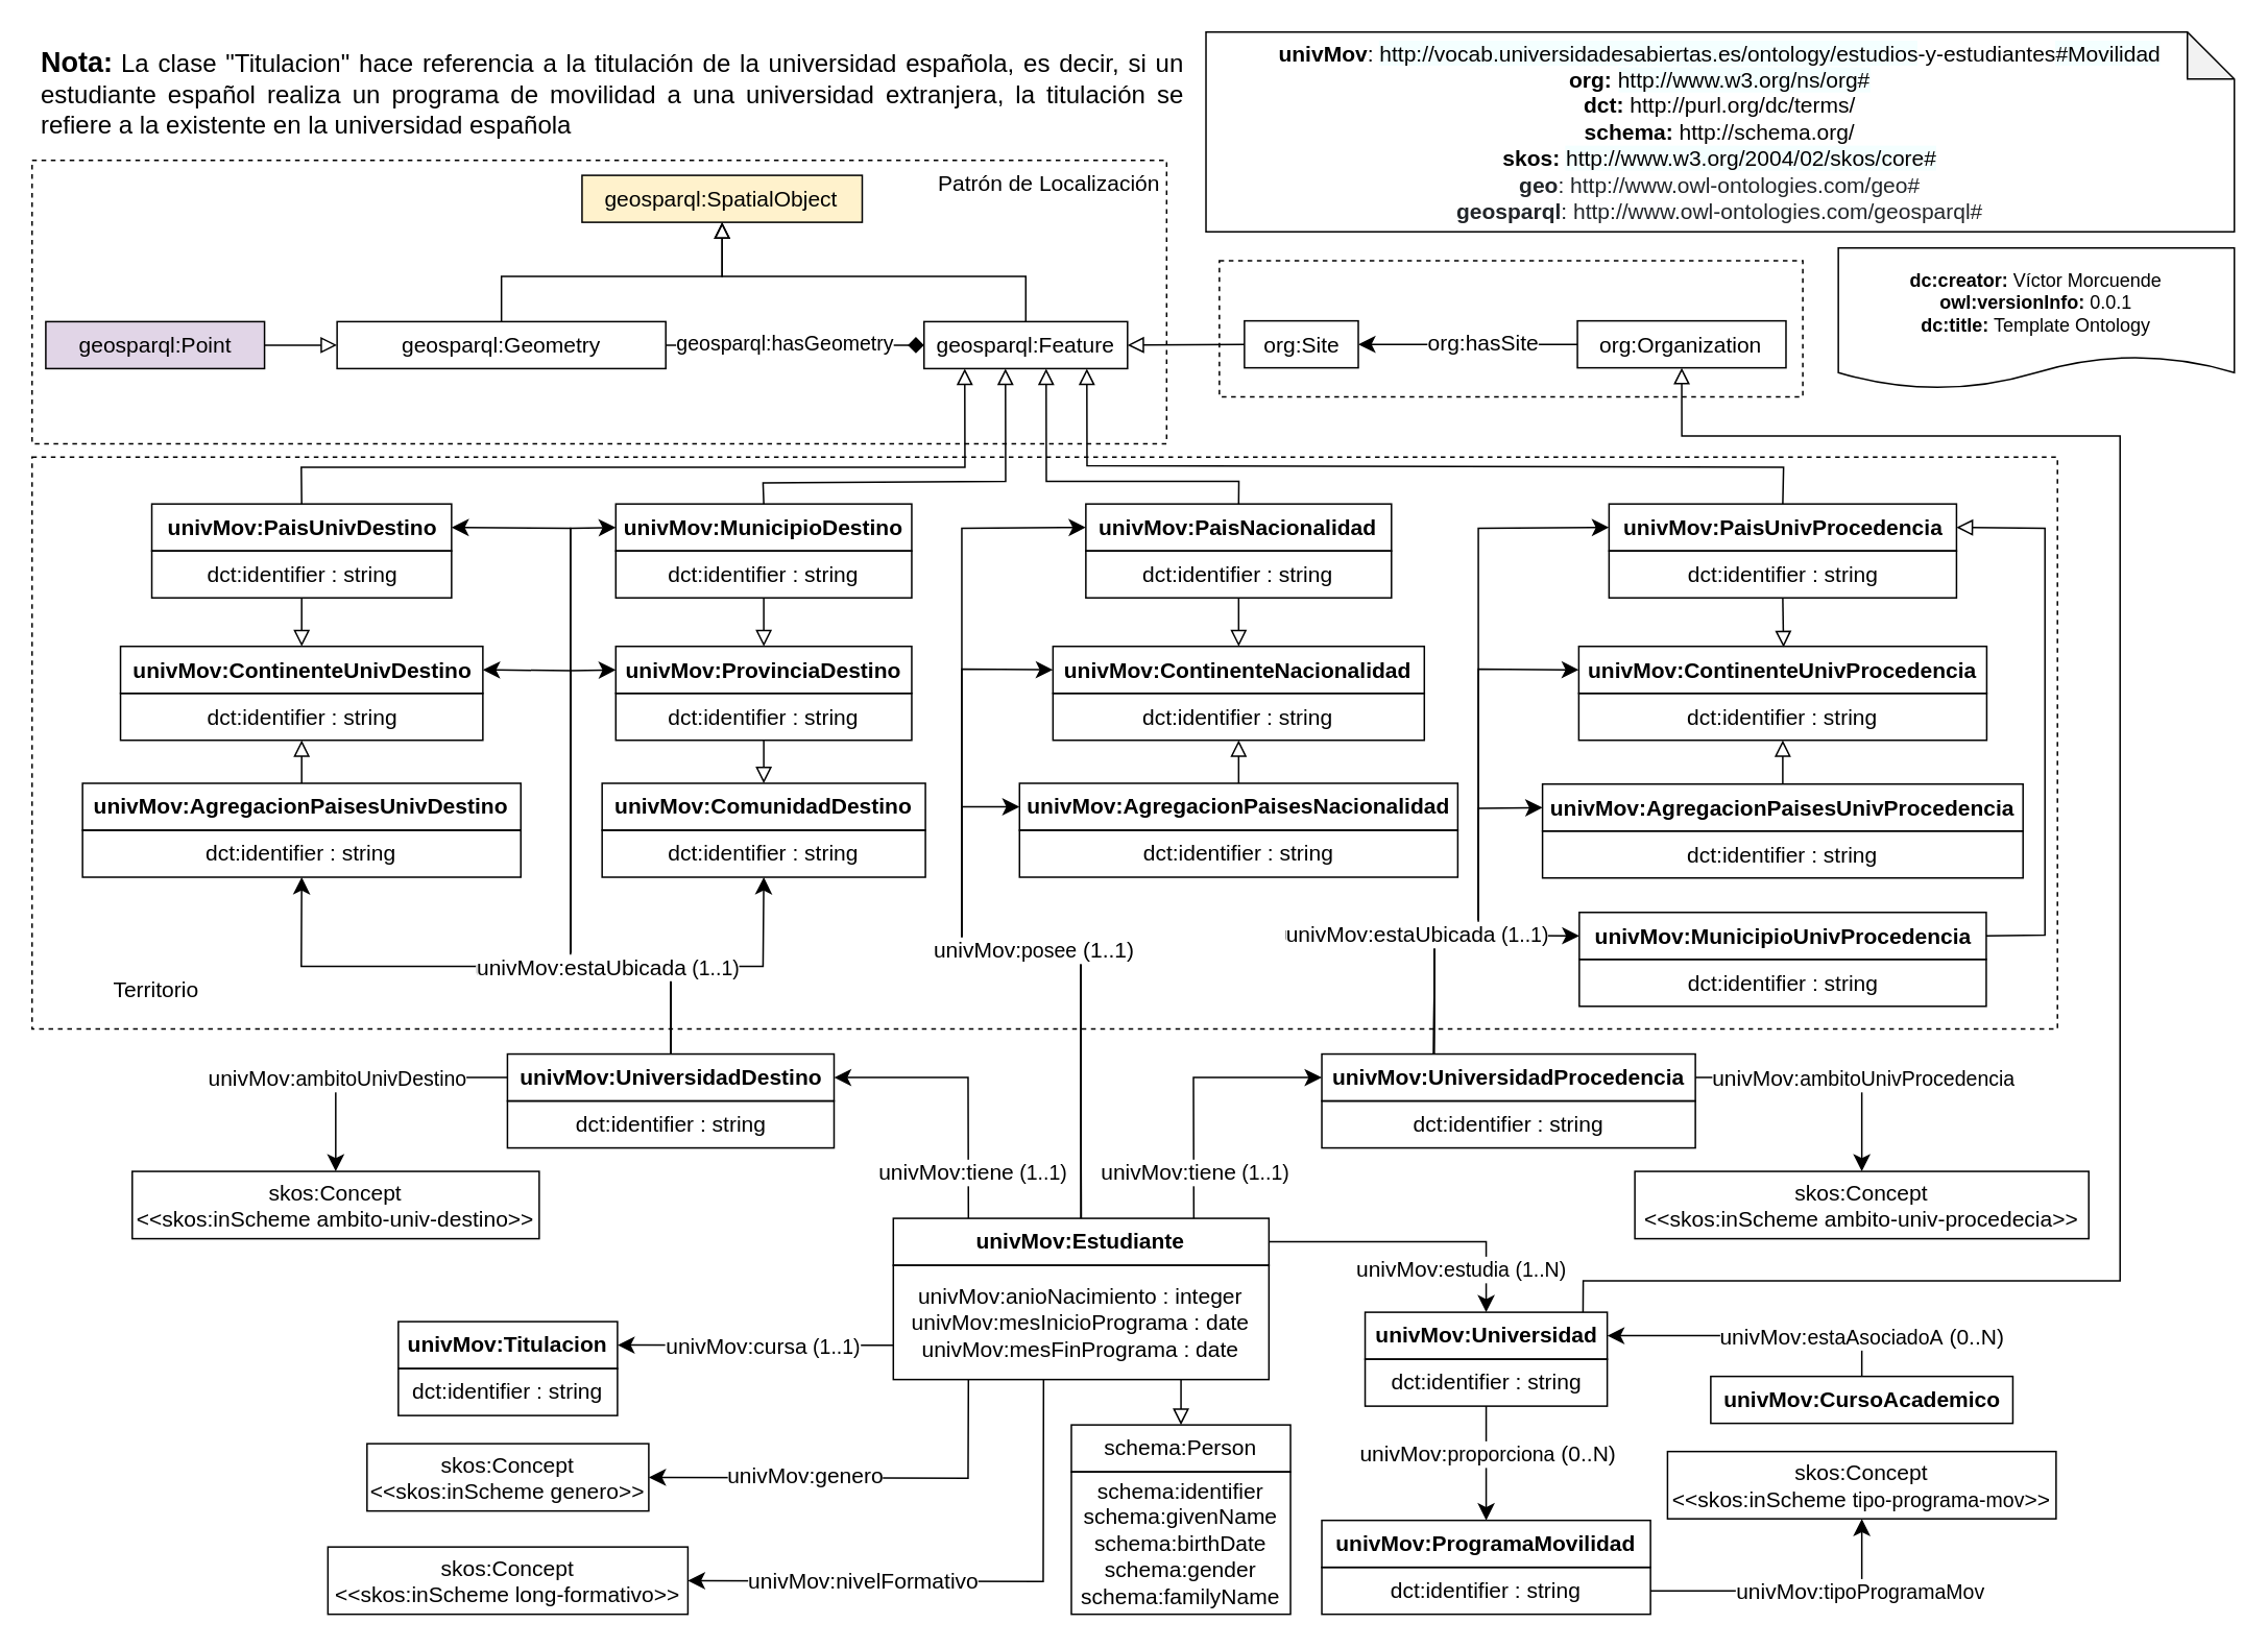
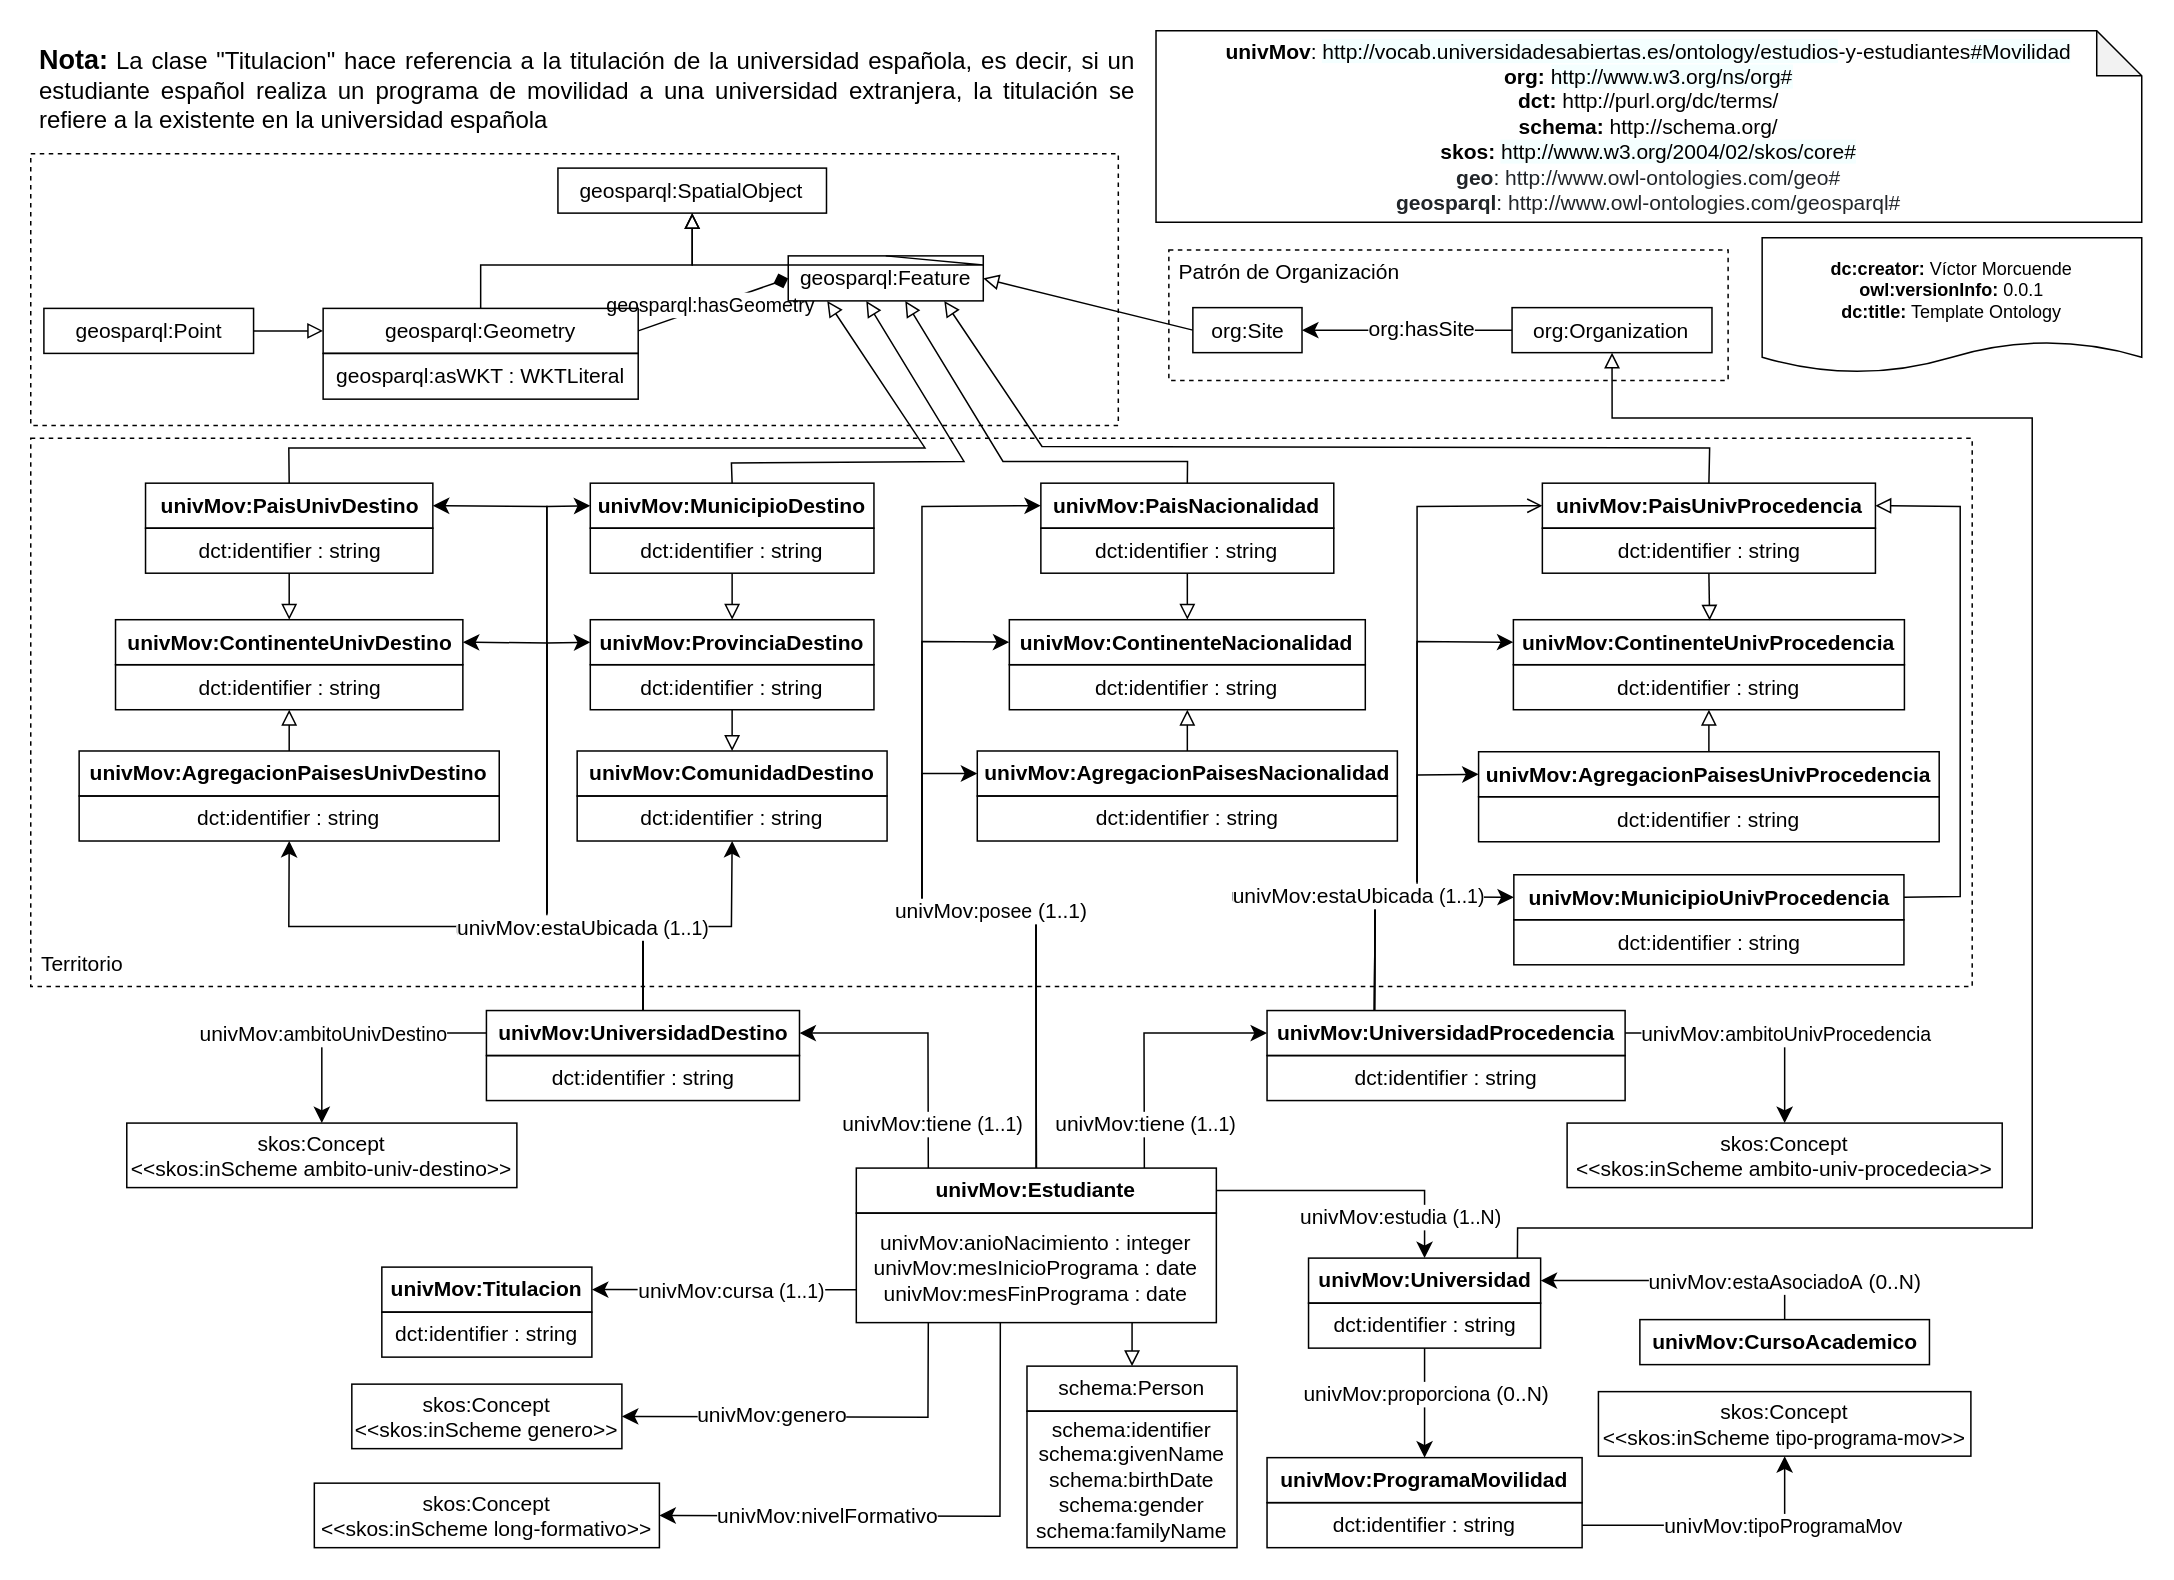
- <mxCell id="55" value="&lt;font style=&quot;font-size: 14px&quot;&gt;Patrón de Localización&lt;/font&gt;" style="text;html=1;strokeColor=none;fillColor=none;align=center;verticalAlign=middle;whiteSpace=wrap;rounded=0;dashed=1;" parent="1" vertex="1"><mxGeometry x="594.87" y="102" width="150" height="30" as="geometry" /></mxCell>
- <mxCell id="54" value="&lt;font style=&quot;font-size: 14px&quot;&gt;geosparql:SpatialObject&lt;/font&gt;" style="rounded=0;whiteSpace=wrap;html=1;snapToPoint=1;points=[[0.1,0],[0.2,0],[0.3,0],[0.4,0],[0.5,0],[0.6,0],[0.7,0],[0.8,0],[0.9,0],[0,0.1],[0,0.3],[0,0.5],[0,0.7],[0,0.9],[0.1,1],[0.2,1],[0.3,1],[0.4,1],[0.5,1],[0.6,1],[0.7,1],[0.8,1],[0.9,1],[1,0.1],[1,0.3],[1,0.5],[1,0.7],[1,0.9]];fillColor=#fff2cc;" parent="1" vertex="1"><mxGeometry x="371.37" y="111.5" width="179" height="30" as="geometry" /></mxCell>
+ <mxCell id="54" value="&lt;font style=&quot;font-size: 14px&quot;&gt;geosparql:SpatialObject&lt;/font&gt;" style="rounded=0;whiteSpace=wrap;html=1;snapToPoint=1;points=[[0.1,0],[0.2,0],[0.3,0],[0.4,0],[0.5,0],[0.6,0],[0.7,0],[0.8,0],[0.9,0],[0,0.1],[0,0.3],[0,0.5],[0,0.7],[0,0.9],[0.1,1],[0.2,1],[0.3,1],[0.4,1],[0.5,1],[0.6,1],[0.7,1],[0.8,1],[0.9,1],[1,0.1],[1,0.3],[1,0.5],[1,0.7],[1,0.9]];" parent="1" vertex="1"><mxGeometry x="371.37" y="111.5" width="179" height="30" as="geometry" /></mxCell>
+ <mxCell id="65" value="&lt;font style=&quot;font-size: 14px&quot;&gt;Patrón de Organización&lt;/font&gt;" style="text;html=1;strokeColor=none;fillColor=none;align=center;verticalAlign=middle;whiteSpace=wrap;rounded=0;dashed=1;" parent="1" vertex="1"><mxGeometry x="778.56" y="166" width="160" height="30" as="geometry" /></mxCell>
- <mxCell id="70" value="&lt;font style=&quot;font-size: 14px&quot;&gt;geosparql:Point&lt;/font&gt;" style="rounded=0;whiteSpace=wrap;html=1;snapToPoint=1;points=[[0.1,0],[0.2,0],[0.3,0],[0.4,0],[0.5,0],[0.6,0],[0.7,0],[0.8,0],[0.9,0],[0,0.1],[0,0.3],[0,0.5],[0,0.7],[0,0.9],[0.1,1],[0.2,1],[0.3,1],[0.4,1],[0.5,1],[0.6,1],[0.7,1],[0.8,1],[0.9,1],[1,0.1],[1,0.3],[1,0.5],[1,0.7],[1,0.9]];fillColor=#e1d5e7;" parent="1" vertex="1"><mxGeometry x="28.76" y="205" width="139.75" height="30" as="geometry" /></mxCell>
+ <mxCell id="70" value="&lt;font style=&quot;font-size: 14px&quot;&gt;geosparql:Point&lt;/font&gt;" style="rounded=0;whiteSpace=wrap;html=1;snapToPoint=1;points=[[0.1,0],[0.2,0],[0.3,0],[0.4,0],[0.5,0],[0.6,0],[0.7,0],[0.8,0],[0.9,0],[0,0.1],[0,0.3],[0,0.5],[0,0.7],[0,0.9],[0.1,1],[0.2,1],[0.3,1],[0.4,1],[0.5,1],[0.6,1],[0.7,1],[0.8,1],[0.9,1],[1,0.1],[1,0.3],[1,0.5],[1,0.7],[1,0.9]];" parent="1" vertex="1"><mxGeometry x="28.76" y="205" width="139.75" height="30" as="geometry" /></mxCell>
- <mxCell id="68" value="geosparql:Feature" style="rounded=0;whiteSpace=wrap;html=1;snapToPoint=1;points=[[0.1,0],[0.2,0],[0.3,0],[0.4,0],[0.5,0],[0.6,0],[0.7,0],[0.8,0],[0.9,0],[0,0.1],[0,0.3],[0,0.5],[0,0.7],[0,0.9],[0.1,1],[0.2,1],[0.3,1],[0.4,1],[0.5,1],[0.6,1],[0.7,1],[0.8,1],[0.9,1],[1,0.1],[1,0.3],[1,0.5],[1,0.7],[1,0.9]];fontFamily=Helvetica;fontSize=14;fillColor=none;" parent="1" vertex="1"><mxGeometry x="589.87" y="205" width="130" height="30" as="geometry" /></mxCell>
+ <mxCell id="68" value="geosparql:Feature" style="rounded=0;whiteSpace=wrap;html=1;snapToPoint=1;points=[[0.1,0],[0.2,0],[0.3,0],[0.4,0],[0.5,0],[0.6,0],[0.7,0],[0.8,0],[0.9,0],[0,0.1],[0,0.3],[0,0.5],[0,0.7],[0,0.9],[0.1,1],[0.2,1],[0.3,1],[0.4,1],[0.5,1],[0.6,1],[0.7,1],[0.8,1],[0.9,1],[1,0.1],[1,0.3],[1,0.5],[1,0.7],[1,0.9]];fontFamily=Helvetica;fontSize=14;fillColor=none;" parent="1" vertex="1"><mxGeometry x="524.87" y="170" width="130" height="30" as="geometry" /></mxCell>
+ <mxCell id="66" value="geosparql:asWKT : WKTLiteral" style="rounded=0;whiteSpace=wrap;html=1;snapToPoint=1;points=[[0.1,0],[0.2,0],[0.3,0],[0.4,0],[0.5,0],[0.6,0],[0.7,0],[0.8,0],[0.9,0],[0,0.1],[0,0.3],[0,0.5],[0,0.7],[0,0.9],[0.1,1],[0.2,1],[0.3,1],[0.4,1],[0.5,1],[0.6,1],[0.7,1],[0.8,1],[0.9,1],[1,0.1],[1,0.3],[1,0.5],[1,0.7],[1,0.9]];fontFamily=Helvetica;fontSize=14;fillColor=none;" parent="1" vertex="1"><mxGeometry x="214.87" y="235" width="210" height="30.5" as="geometry" /></mxCell>
- <mxCell id="128" value="" style="endArrow=classic;html=1;endSize=8;arcSize=0;rounded=0;fontFamily=Helvetica;fontSize=14;entryX=0;entryY=0.5;entryDx=0;entryDy=0;exitX=0.3;exitY=0;exitDx=0;exitDy=0;" parent="1" source="79" target="31" edge="1"><mxGeometry width="50" height="50" relative="1" as="geometry"><mxPoint x="925.598" y="683" as="sourcePoint" /><mxPoint x="1018.19" y="437.5" as="targetPoint" /><Array as="points"><mxPoint x="916" y="597" /><mxPoint x="944" y="597" /><mxPoint x="944" y="337" /></Array></mxGeometry></mxCell>
+ <mxCell id="128" value="" style="endArrow=open;html=1;endSize=8;arcSize=0;rounded=0;fontFamily=Helvetica;fontSize=14;entryX=0;entryY=0.5;entryDx=0;entryDy=0;exitX=0.3;exitY=0;exitDx=0;exitDy=0;" parent="1" source="79" target="31" edge="1"><mxGeometry width="50" height="50" relative="1" as="geometry"><mxPoint x="925.598" y="683" as="sourcePoint" /><mxPoint x="1018.19" y="437.5" as="targetPoint" /><Array as="points"><mxPoint x="916" y="597" /><mxPoint x="944" y="597" /><mxPoint x="944" y="337" /></Array></mxGeometry></mxCell>
- <mxCell id="72" value="&lt;font style=&quot;font-size: 14px&quot;&gt;Territorio&lt;/font&gt;" style="text;html=1;strokeColor=none;fillColor=none;align=center;verticalAlign=middle;whiteSpace=wrap;rounded=0;dashed=1;" parent="1" vertex="1"><mxGeometry x="65" y="617" width="69" height="30" as="geometry" /></mxCell>
+ <mxCell id="72" value="&lt;font style=&quot;font-size: 14px&quot;&gt;Territorio&lt;/font&gt;" style="text;html=1;strokeColor=none;fillColor=none;align=center;verticalAlign=middle;whiteSpace=wrap;rounded=0;dashed=1;" parent="1" vertex="1"><mxGeometry x="20" y="627" width="69" height="30" as="geometry" /></mxCell>
